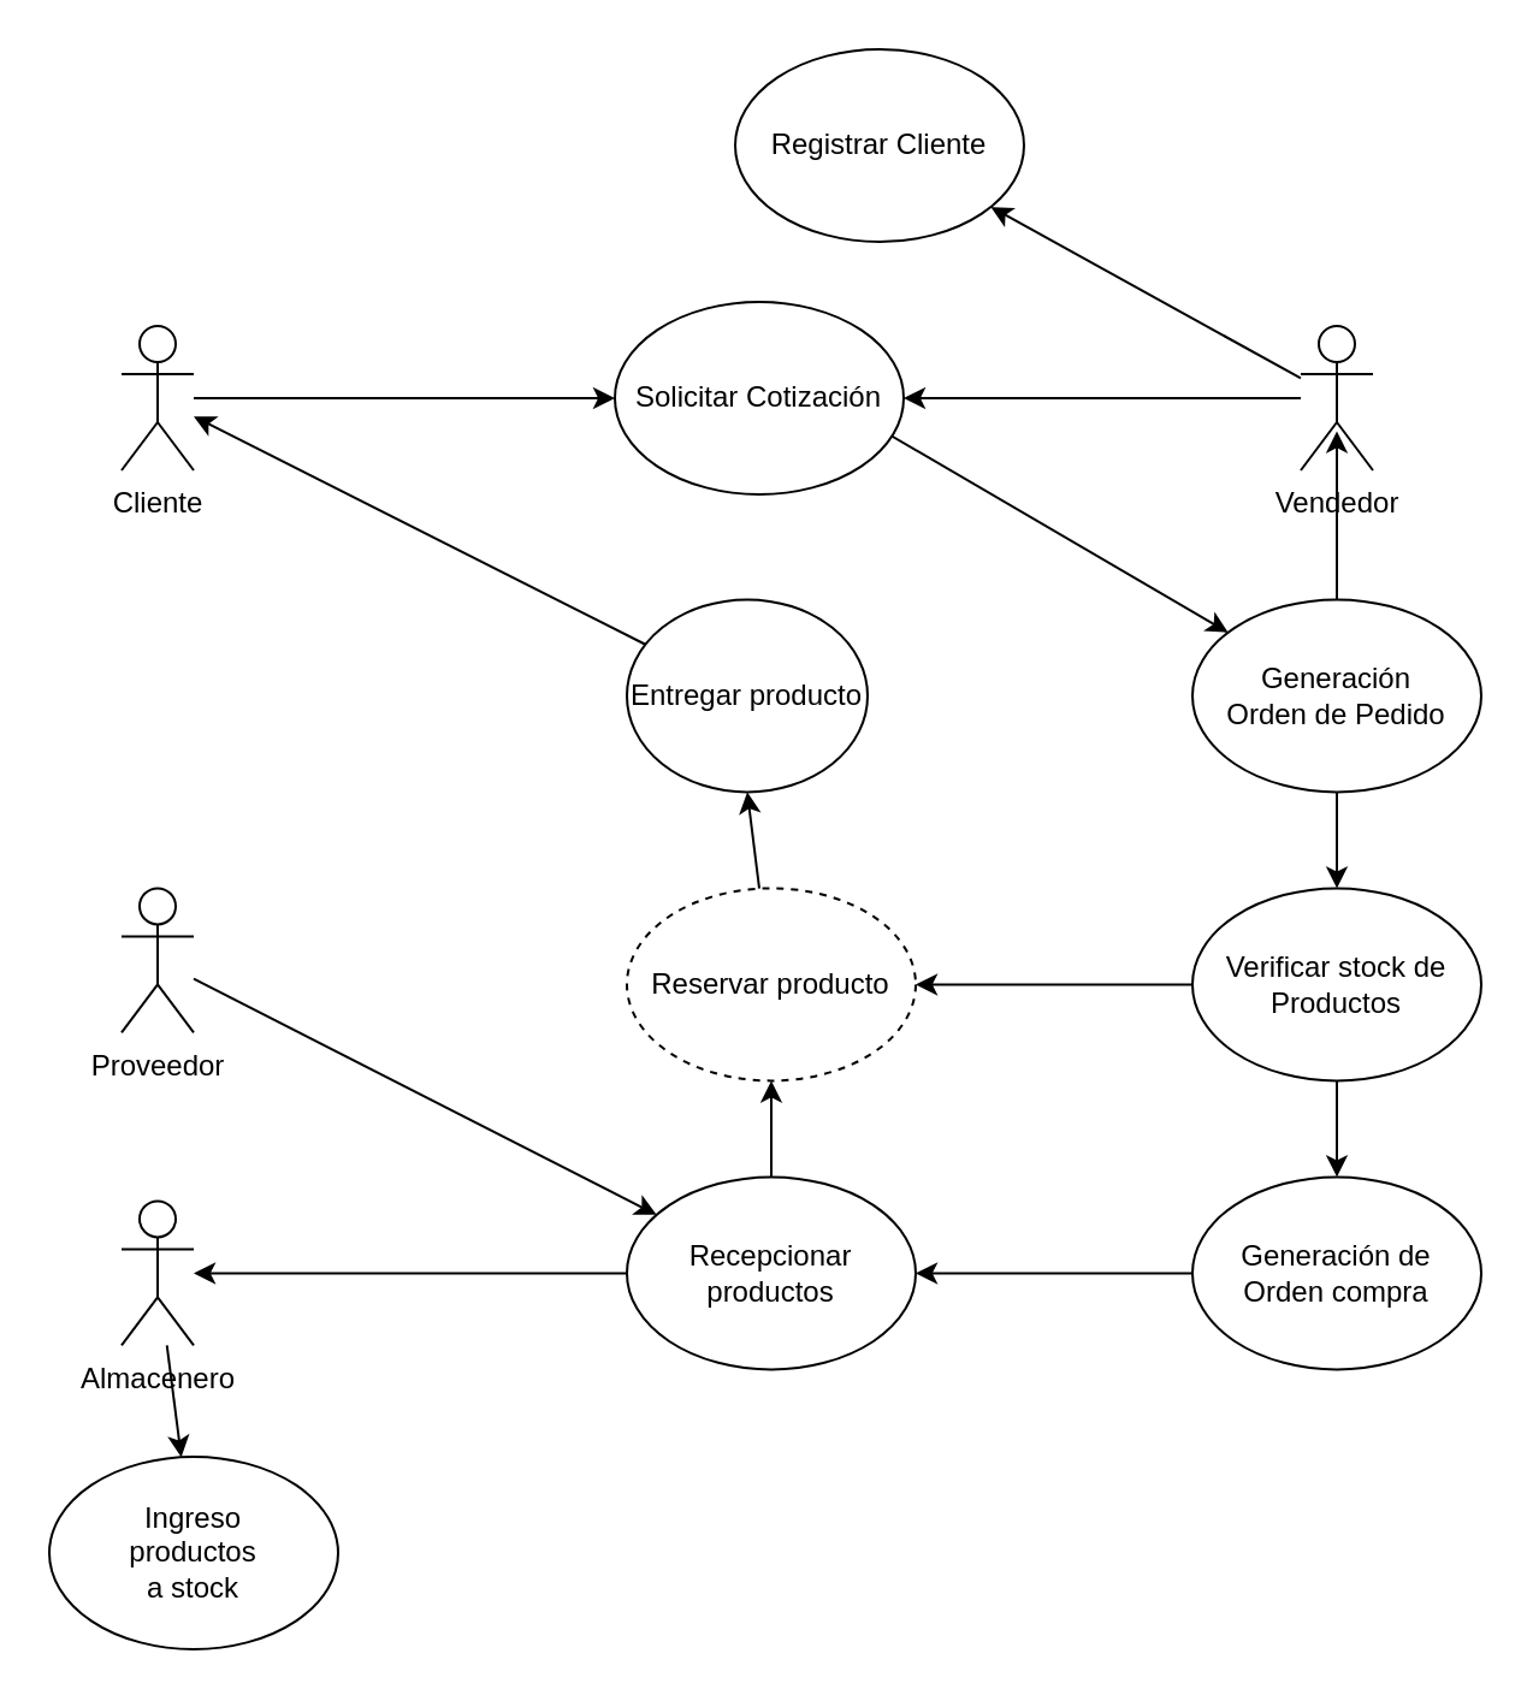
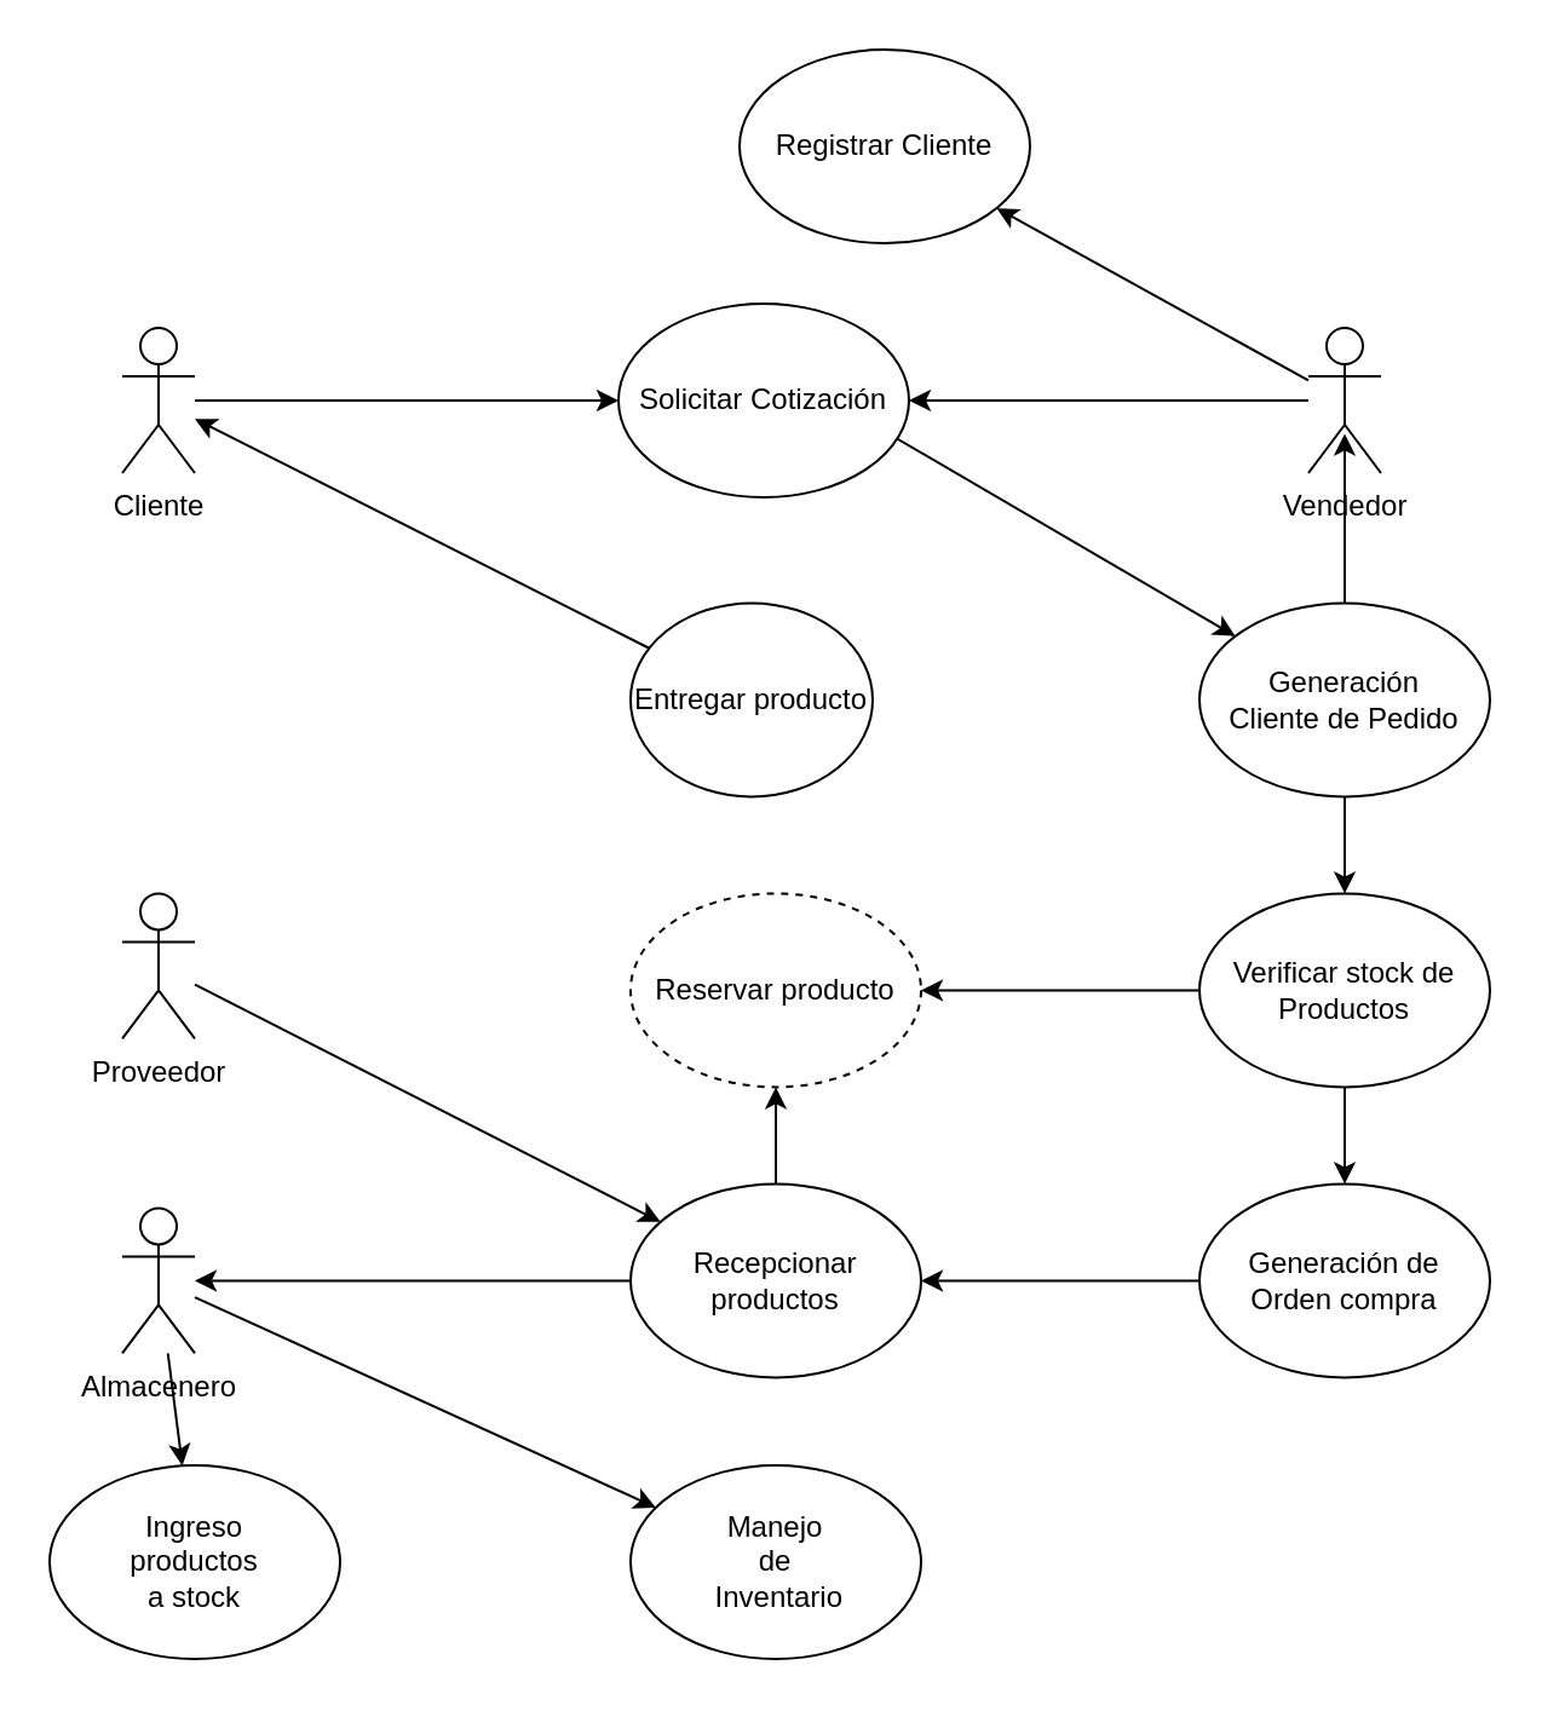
- <mxCell id="11" value="Generación &lt;br&gt;Orden de Pedido" style="ellipse;whiteSpace=wrap;html=1;" parent="1" vertex="1"><mxGeometry x="495" y="248.7" width="120" height="80" as="geometry" /></mxCell>
+ <mxCell id="11" value="Generación &lt;br&gt;Cliente de Pedido" style="ellipse;whiteSpace=wrap;html=1;" parent="1" vertex="1"><mxGeometry x="495" y="248.7" width="120" height="80" as="geometry" /></mxCell>
- <mxCell id="16" style="edgeStyle=none;html=1;entryX=0.5;entryY=1;entryDx=0;entryDy=0;" parent="1" source="17" target="19" edge="1"><mxGeometry relative="1" as="geometry" /></mxCell>
+ <mxCell id="29" style="edgeStyle=none;html=1;" parent="1" source="30" target="31" edge="1"><mxGeometry relative="1" as="geometry" /></mxCell>
+ <mxCell id="31" value="Manejo &lt;br&gt;de&lt;br&gt;&amp;nbsp;Inventario" style="ellipse;whiteSpace=wrap;html=1;" parent="1" vertex="1"><mxGeometry x="260" y="605" width="120" height="80" as="geometry" /></mxCell>
